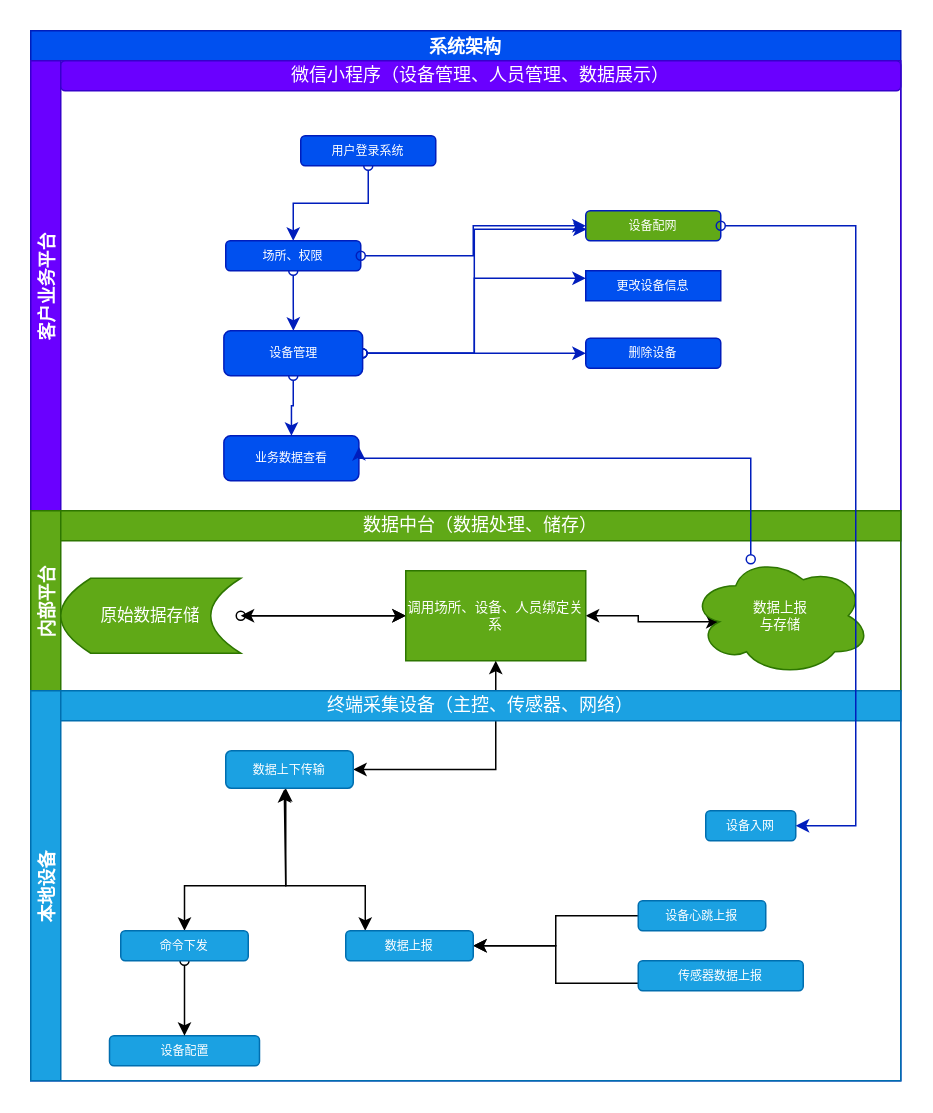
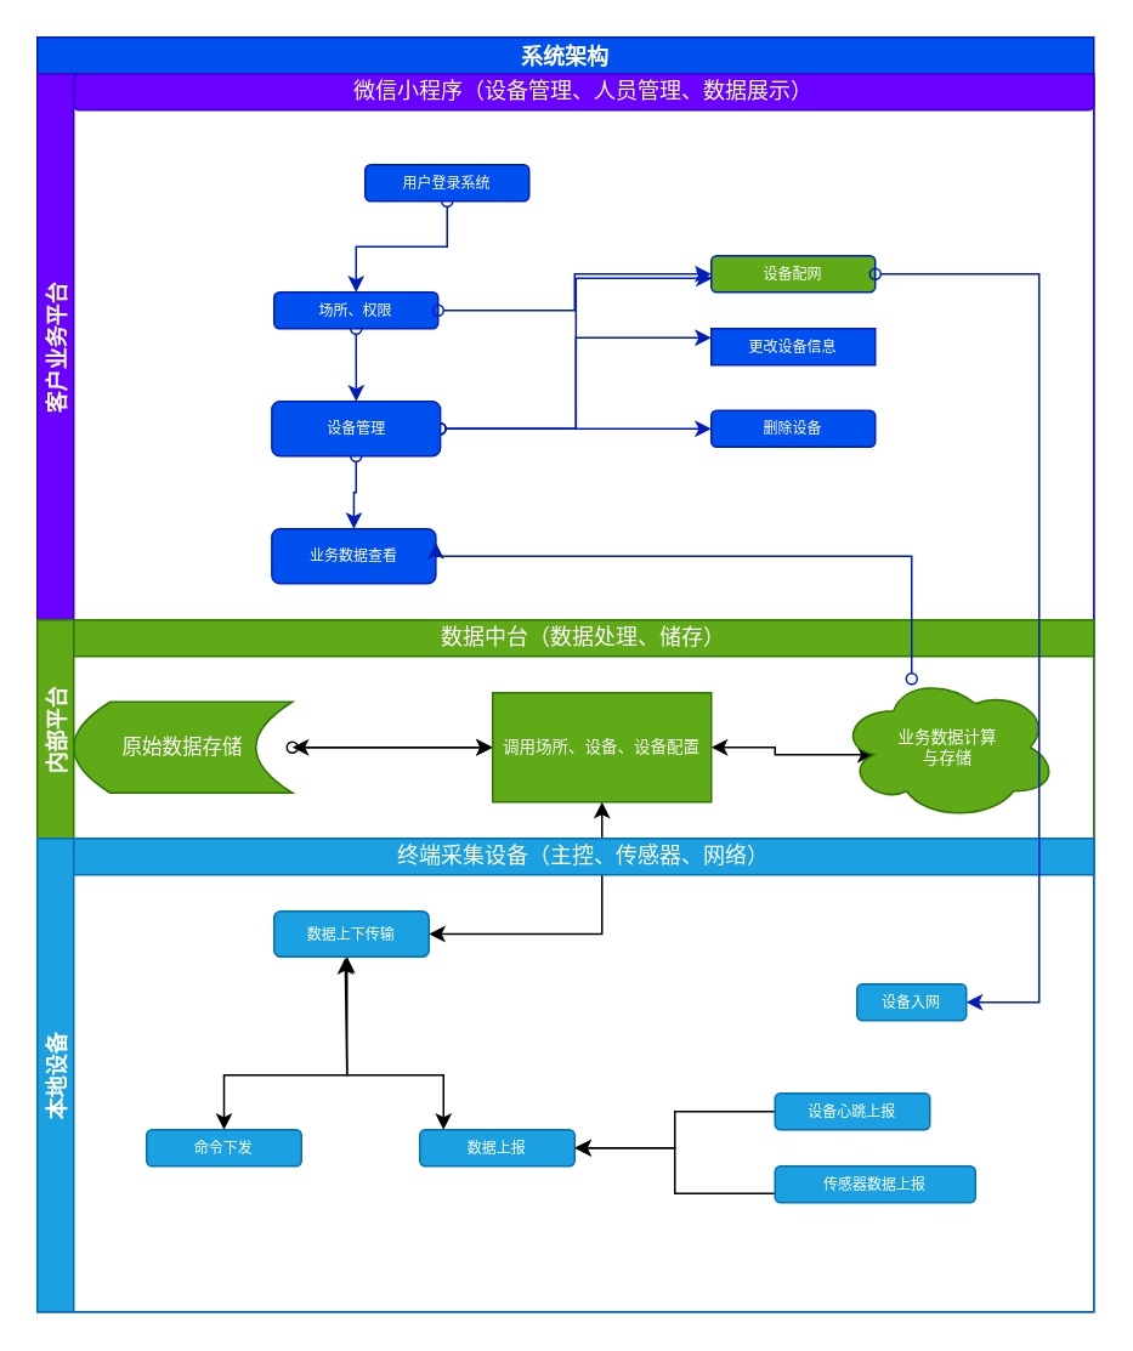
- <mxCell id="24" value="调用场所、设备、人员绑定关系" style="rounded=0;whiteSpace=wrap;html=1;glass=0;fontSize=9;fillColor=#60a917;fontColor=#ffffff;strokeColor=#2D7600;" vertex="1" parent="18"><mxGeometry x="250" y="40" width="120" height="60" as="geometry" /></mxCell>
+ <mxCell id="24" value="调用场所、设备、设备配置" style="rounded=0;whiteSpace=wrap;html=1;glass=0;fontSize=9;fillColor=#60a917;fontColor=#ffffff;strokeColor=#2D7600;" vertex="1" parent="18"><mxGeometry x="250" y="40" width="120" height="60" as="geometry" /></mxCell>
- <mxCell id="25" value="数据上报&lt;br&gt;与存储" style="ellipse;shape=cloud;whiteSpace=wrap;html=1;rounded=0;glass=0;fontSize=9;fillColor=#60a917;fontColor=#ffffff;strokeColor=#2D7600;" vertex="1" parent="18"><mxGeometry x="440" y="30" width="120" height="80" as="geometry" /></mxCell>
+ <mxCell id="25" value="业务数据计算&lt;br&gt;与存储" style="ellipse;shape=cloud;whiteSpace=wrap;html=1;rounded=0;glass=0;fontSize=9;fillColor=#60a917;fontColor=#ffffff;strokeColor=#2D7600;" vertex="1" parent="18"><mxGeometry x="440" y="30" width="120" height="80" as="geometry" /></mxCell>
- <mxCell id="39" style="edgeStyle=orthogonalEdgeStyle;rounded=0;orthogonalLoop=1;jettySize=auto;html=1;fontSize=9;startArrow=oval;startFill=0;" edge="1" parent="27" source="40" target="30"><mxGeometry relative="1" as="geometry" /></mxCell>
- <mxCell id="30" value="设备配置" style="rounded=1;whiteSpace=wrap;html=1;glass=0;fontSize=8;fillColor=#1ba1e2;fontColor=#ffffff;strokeColor=#006EAF;" vertex="1" parent="27"><mxGeometry x="52.5" y="230" width="100" height="20" as="geometry" /></mxCell>
